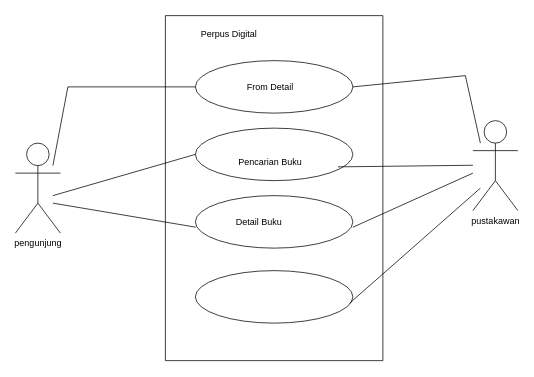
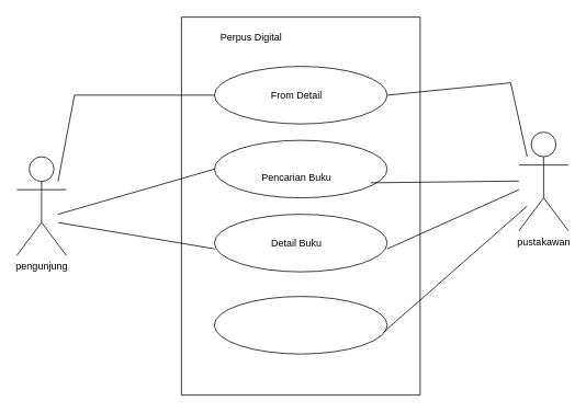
- <mxCell id="10" value="Detail Buku" style="text;strokeColor=none;align=center;fillColor=none;html=1;verticalAlign=middle;whiteSpace=wrap;rounded=0;" parent="3" vertex="1"><mxGeometry x="85" y="260" width="80" height="30" as="geometry" /></mxCell>
+ <mxCell id="10" value="Detail Buku" style="text;strokeColor=none;align=center;fillColor=none;html=1;verticalAlign=middle;whiteSpace=wrap;rounded=0;" parent="3" vertex="1"><mxGeometry x="100" y="260" width="80" height="30" as="geometry" /></mxCell>
